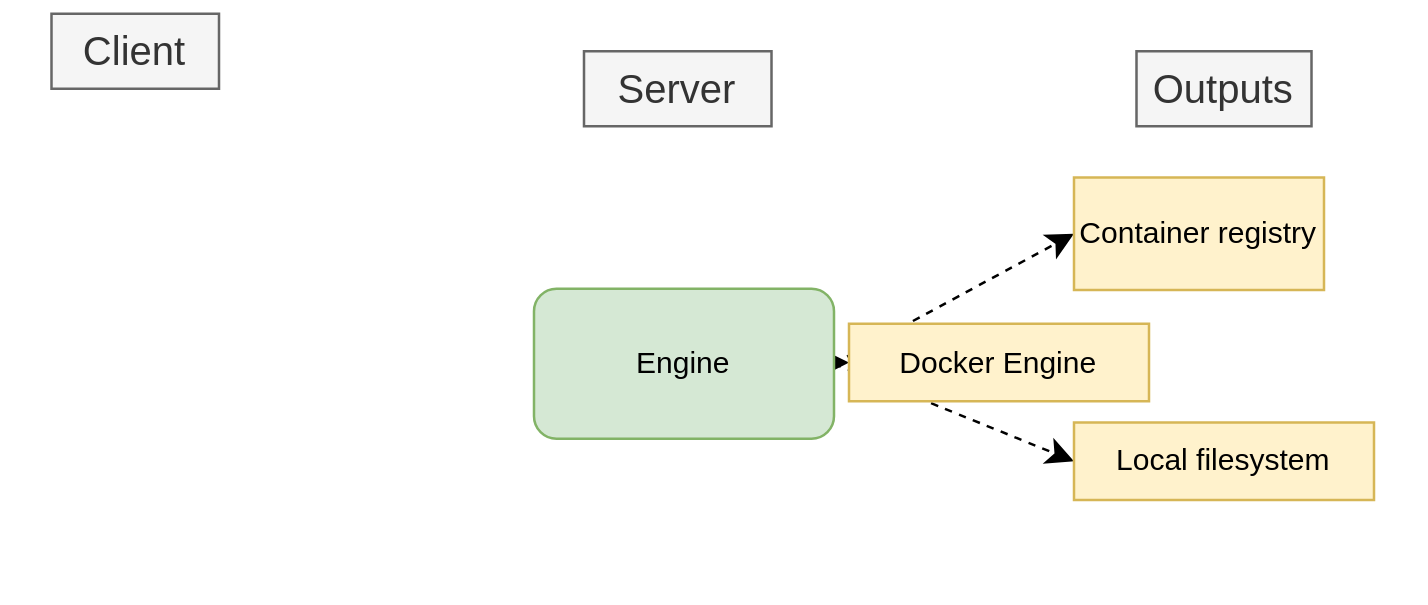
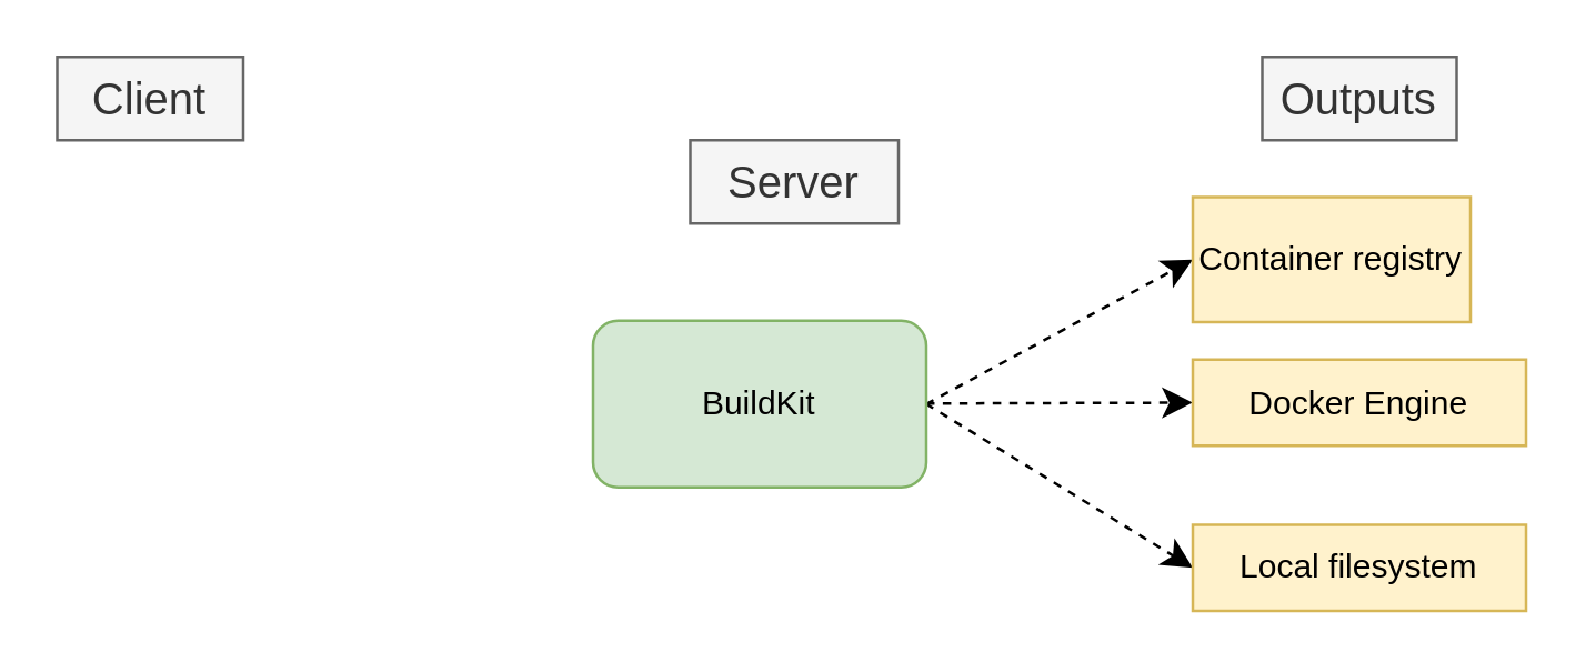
- <mxCell id="9" value="Client" style="text;html=1;align=center;verticalAlign=middle;whiteSpace=wrap;rounded=0;fontSize=16;fillColor=#f5f5f5;fontColor=#333333;strokeColor=#666666;" vertex="1" parent="1"><mxGeometry x="20" y="5" width="67" height="30" as="geometry" /></mxCell>
+ <mxCell id="9" value="Client" style="text;html=1;align=center;verticalAlign=middle;whiteSpace=wrap;rounded=0;fontSize=16;fillColor=#f5f5f5;fontColor=#333333;strokeColor=#666666;" vertex="1" parent="1"><mxGeometry x="20" y="20" width="67" height="30" as="geometry" /></mxCell>
- <mxCell id="10" value="Server" style="text;html=1;align=center;verticalAlign=middle;whiteSpace=wrap;rounded=0;fontSize=16;fillColor=#f5f5f5;fontColor=#333333;strokeColor=#666666;" vertex="1" parent="1"><mxGeometry x="233" y="20" width="75" height="30" as="geometry" /></mxCell>
+ <mxCell id="10" value="Server" style="text;html=1;align=center;verticalAlign=middle;whiteSpace=wrap;rounded=0;fontSize=16;fillColor=#f5f5f5;fontColor=#333333;strokeColor=#666666;" vertex="1" parent="1"><mxGeometry x="248" y="50" width="75" height="30" as="geometry" /></mxCell>
- <mxCell id="6" value="Docker Engine" style="rounded=0;whiteSpace=wrap;html=1;fillColor=#fff2cc;strokeColor=#d6b656;" vertex="1" parent="1"><mxGeometry x="339" y="129" width="120" height="31" as="geometry" /></mxCell>
+ <mxCell id="6" value="Docker Engine" style="rounded=0;whiteSpace=wrap;html=1;fillColor=#fff2cc;strokeColor=#d6b656;" vertex="1" parent="1"><mxGeometry x="429" y="129" width="120" height="31" as="geometry" /></mxCell>
- <mxCell id="5" value="Engine" style="rounded=1;whiteSpace=wrap;html=1;fillColor=#d5e8d4;strokeColor=#82b366;" vertex="1" parent="1"><mxGeometry x="213" y="115" width="120" height="60" as="geometry" /></mxCell>
+ <mxCell id="5" value="BuildKit" style="rounded=1;whiteSpace=wrap;html=1;fillColor=#d5e8d4;strokeColor=#82b366;" vertex="1" parent="1"><mxGeometry x="213" y="115" width="120" height="60" as="geometry" /></mxCell>
- <mxCell id="8" value="Local filesystem" style="rounded=0;whiteSpace=wrap;html=1;fillColor=#fff2cc;strokeColor=#d6b656;" vertex="1" parent="1"><mxGeometry x="429" y="168.5" width="120" height="31" as="geometry" /></mxCell>
+ <mxCell id="8" value="Local filesystem" style="rounded=0;whiteSpace=wrap;html=1;fillColor=#fff2cc;strokeColor=#d6b656;" vertex="1" parent="1"><mxGeometry x="429" y="188.5" width="120" height="31" as="geometry" /></mxCell>
